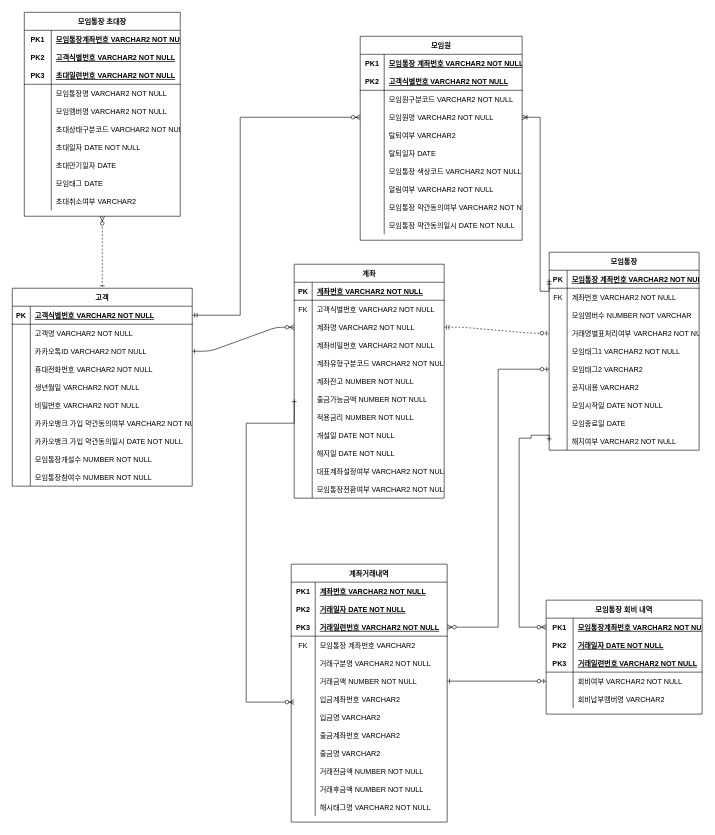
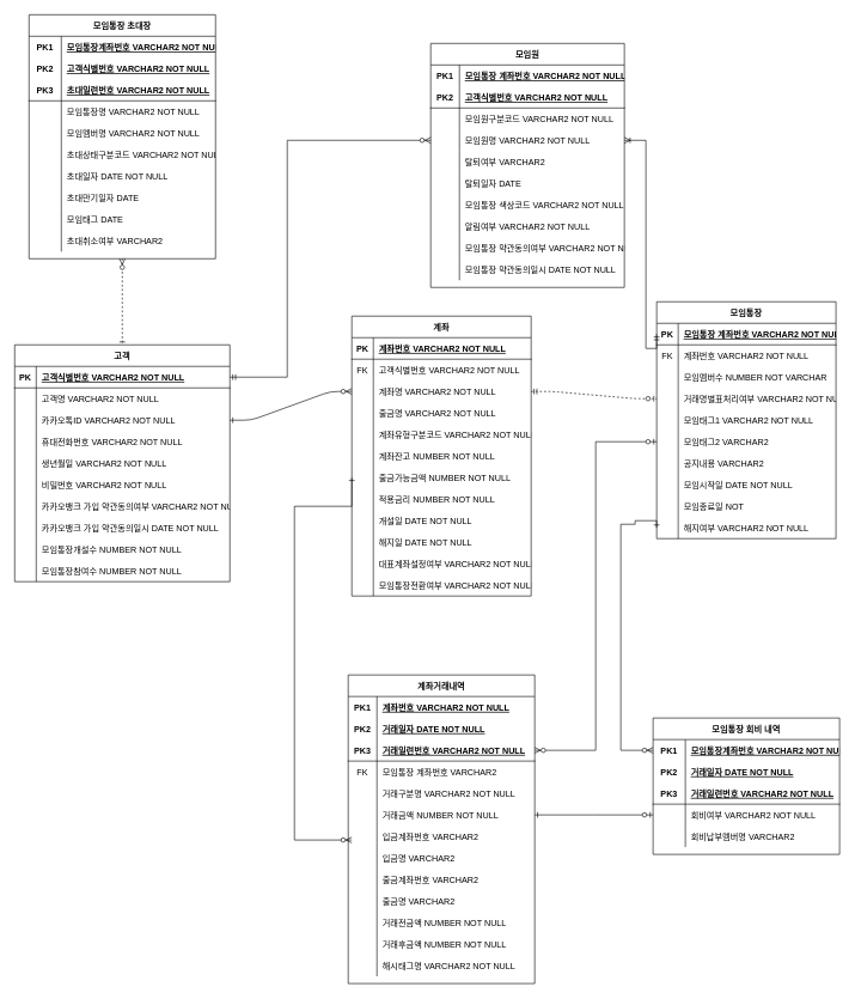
- <mxCell id="16" value="계좌비밀번호 VARCHAR2 NOT NULL" style="shape=partialRectangle;overflow=hidden;connectable=0;fillColor=none;top=0;left=0;bottom=0;right=0;align=left;spacingLeft=6;" parent="14" vertex="1"><mxGeometry x="30" width="220" height="30" as="geometry" /></mxCell>
+ <mxCell id="16" value="출금명 VARCHAR2 NOT NULL" style="shape=partialRectangle;overflow=hidden;connectable=0;fillColor=none;top=0;left=0;bottom=0;right=0;align=left;spacingLeft=6;" parent="14" vertex="1"><mxGeometry x="30" width="220" height="30" as="geometry" /></mxCell>
- <mxCell id="68" value="모임종료일 DATE " style="shape=partialRectangle;overflow=hidden;connectable=0;fillColor=none;top=0;left=0;bottom=0;right=0;align=left;spacingLeft=6;" parent="66" vertex="1"><mxGeometry x="30" width="220" height="30" as="geometry" /></mxCell>
+ <mxCell id="68" value="모임종료일 NOT " style="shape=partialRectangle;overflow=hidden;connectable=0;fillColor=none;top=0;left=0;bottom=0;right=0;align=left;spacingLeft=6;" parent="66" vertex="1"><mxGeometry x="30" width="220" height="30" as="geometry" /></mxCell>
